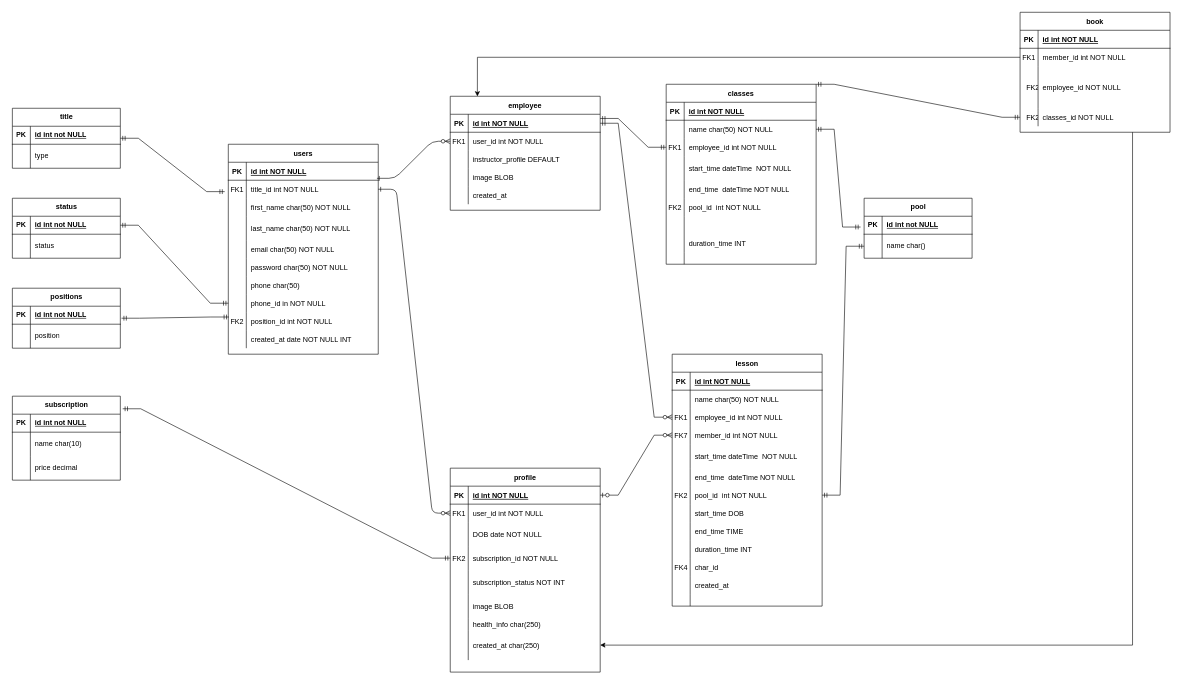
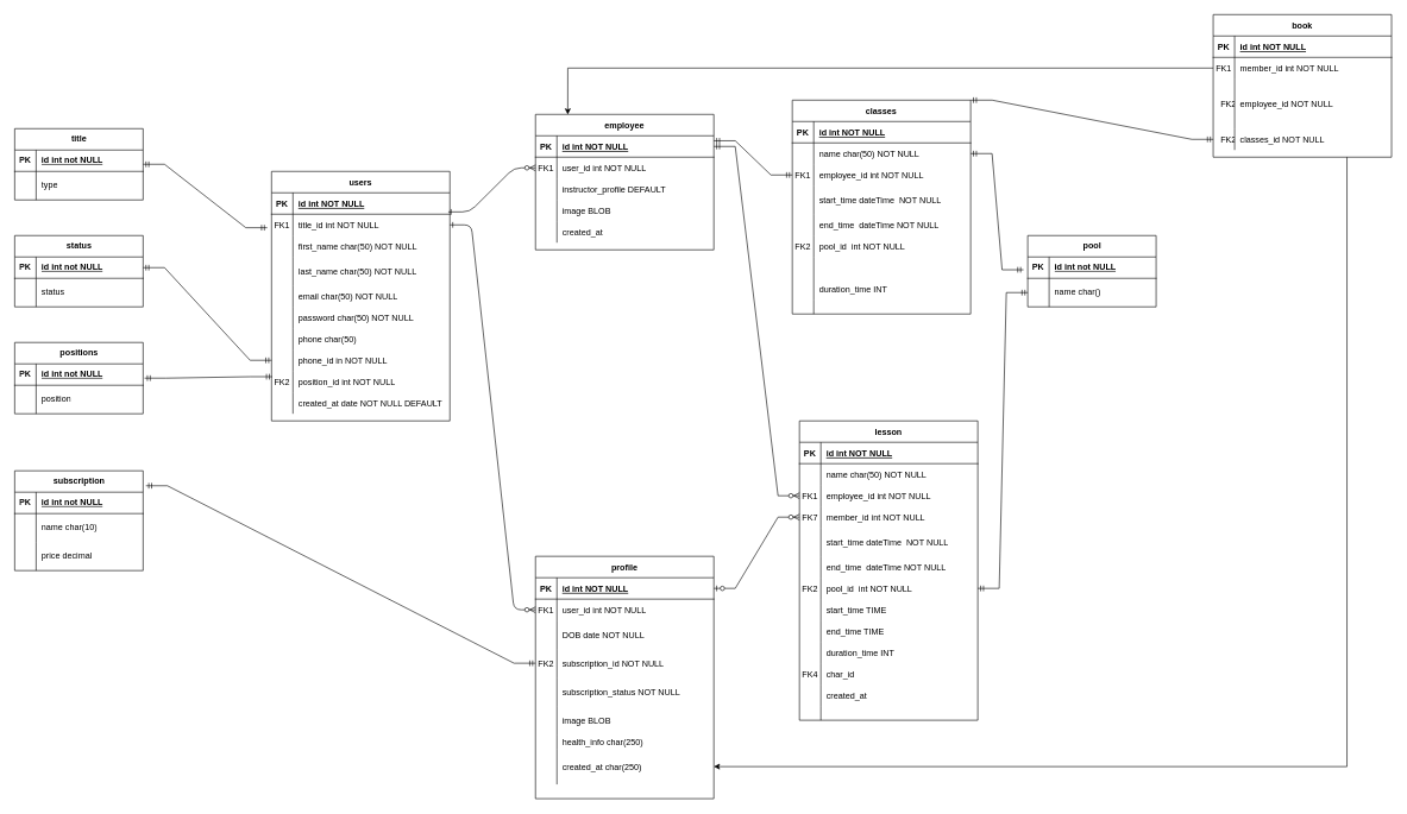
- <mxCell id="75" value="created_at date NOT NULL INT " style="shape=partialRectangle;overflow=hidden;connectable=0;fillColor=none;top=0;left=0;bottom=0;right=0;align=left;spacingLeft=6;" parent="73" vertex="1"><mxGeometry x="30" width="220" height="30" as="geometry"><mxRectangle width="220" height="30" as="alternateBounds" /></mxGeometry></mxCell>
+ <mxCell id="75" value="created_at date NOT NULL DEFAULT " style="shape=partialRectangle;overflow=hidden;connectable=0;fillColor=none;top=0;left=0;bottom=0;right=0;align=left;spacingLeft=6;" parent="73" vertex="1"><mxGeometry x="30" width="220" height="30" as="geometry"><mxRectangle width="220" height="30" as="alternateBounds" /></mxGeometry></mxCell>
- <mxCell id="185" value="start_time DOB" style="shape=partialRectangle;overflow=hidden;connectable=0;fillColor=none;top=0;left=0;bottom=0;right=0;align=left;spacingLeft=6;" parent="183" vertex="1"><mxGeometry x="30" width="220" height="30" as="geometry"><mxRectangle width="220" height="30" as="alternateBounds" /></mxGeometry></mxCell>
+ <mxCell id="185" value="start_time TIME" style="shape=partialRectangle;overflow=hidden;connectable=0;fillColor=none;top=0;left=0;bottom=0;right=0;align=left;spacingLeft=6;" parent="183" vertex="1"><mxGeometry x="30" width="220" height="30" as="geometry"><mxRectangle width="220" height="30" as="alternateBounds" /></mxGeometry></mxCell>
- <mxCell id="19" value="subscription_status NOT INT" style="shape=partialRectangle;overflow=hidden;connectable=0;fillColor=none;top=0;left=0;bottom=0;right=0;align=left;spacingLeft=6;" parent="17" vertex="1"><mxGeometry x="30" width="220" height="40" as="geometry"><mxRectangle width="220" height="40" as="alternateBounds" /></mxGeometry></mxCell>
+ <mxCell id="19" value="subscription_status NOT NULL" style="shape=partialRectangle;overflow=hidden;connectable=0;fillColor=none;top=0;left=0;bottom=0;right=0;align=left;spacingLeft=6;" parent="17" vertex="1"><mxGeometry x="30" width="220" height="40" as="geometry"><mxRectangle width="220" height="40" as="alternateBounds" /></mxGeometry></mxCell>
